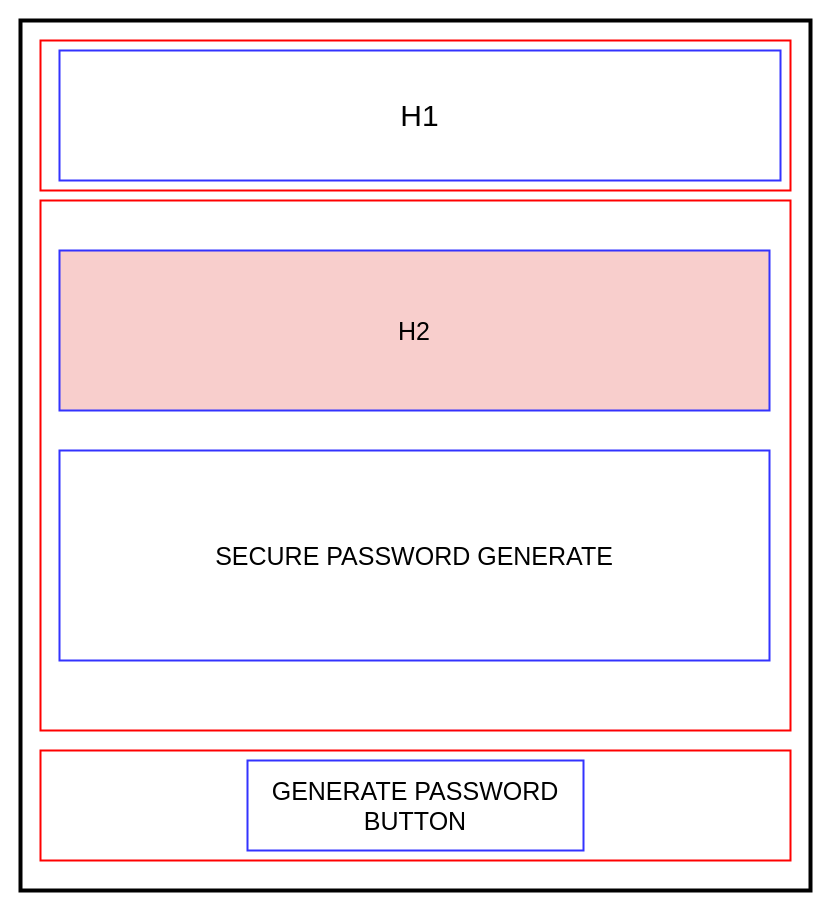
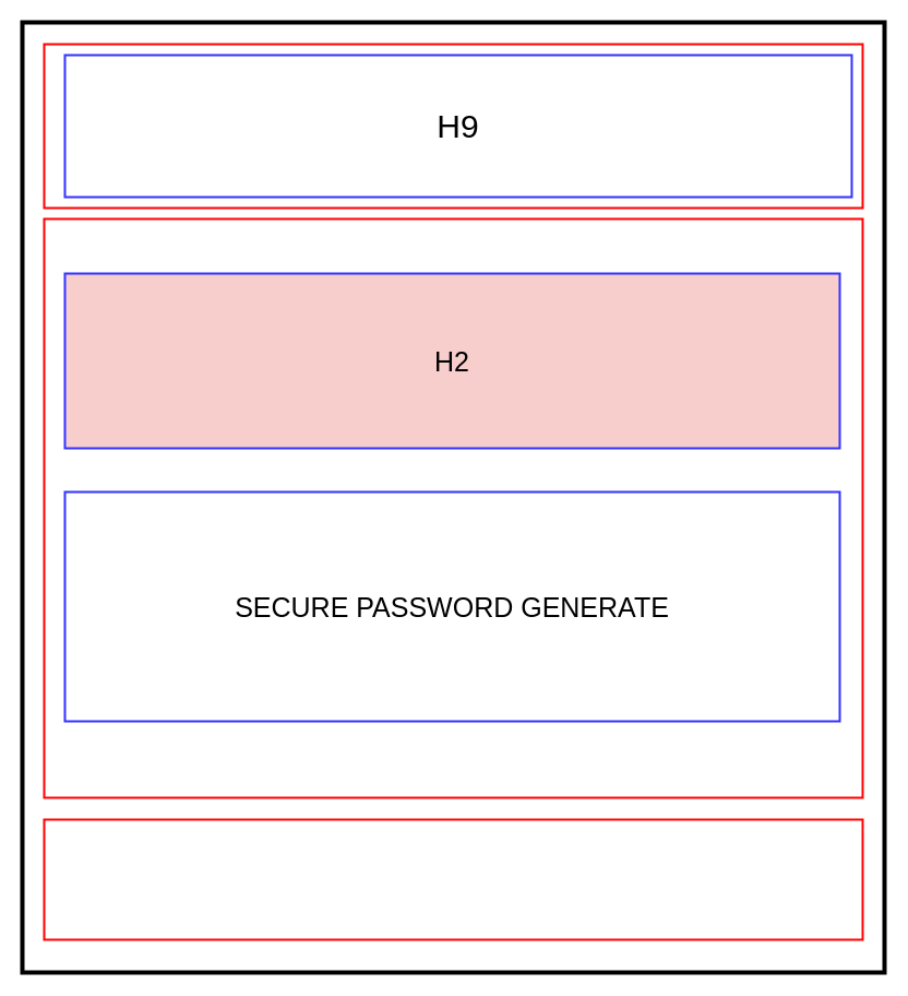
- <mxCell id="9" value="&lt;font style=&quot;font-size: 30px&quot;&gt;H1&lt;/font&gt;" style="rounded=0;whiteSpace=wrap;html=1;strokeColor=#3333FF;strokeWidth=2;" vertex="1" parent="1"><mxGeometry x="59" y="50" width="721" height="130" as="geometry" /></mxCell>
+ <mxCell id="9" value="&lt;font style=&quot;font-size: 30px&quot;&gt;H9&lt;/font&gt;" style="rounded=0;whiteSpace=wrap;html=1;strokeColor=#3333FF;strokeWidth=2;" vertex="1" parent="1"><mxGeometry x="59" y="50" width="721" height="130" as="geometry" /></mxCell>
- <mxCell id="8" value="&lt;font style=&quot;font-size: 25px&quot;&gt;GENERATE PASSWORD BUTTON&lt;/font&gt;" style="rounded=0;whiteSpace=wrap;html=1;strokeColor=#3333FF;strokeWidth=2;" vertex="1" parent="1"><mxGeometry x="247" y="760" width="336" height="90" as="geometry" /></mxCell>
